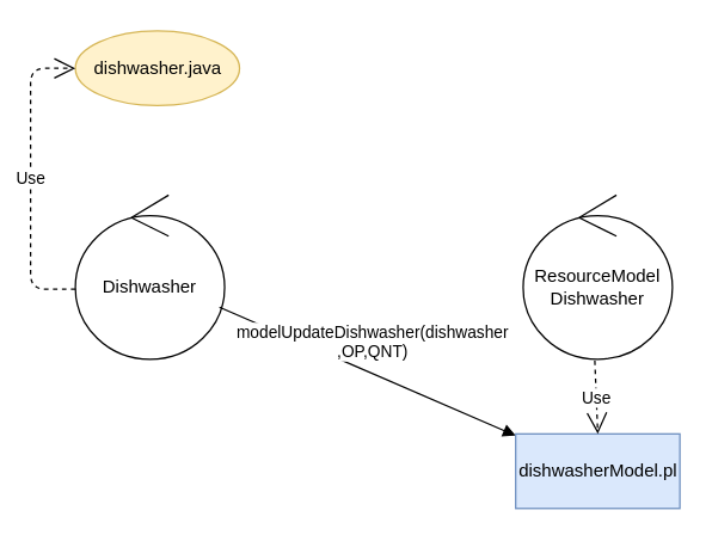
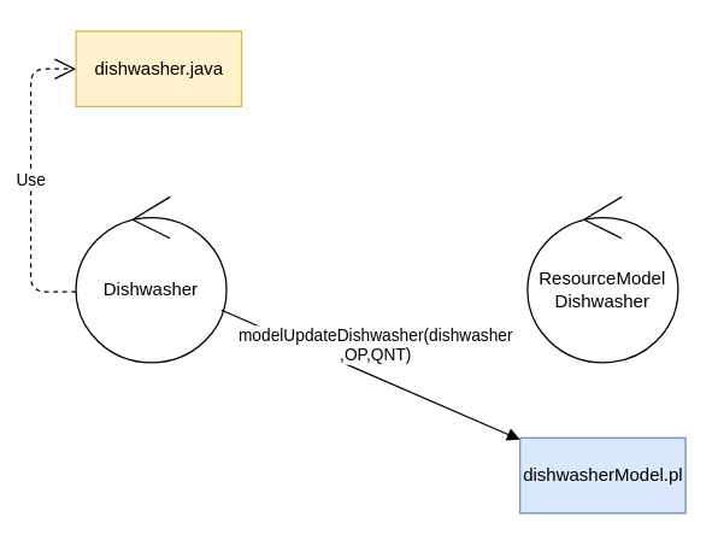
- <mxCell id="7" value="dishwasher.java" style="ellipse;html=1;fillColor=#fff2cc;strokeColor=#d6b656;" vertex="1" parent="1"><mxGeometry x="50" y="20" width="110" height="50" as="geometry" /></mxCell>
+ <mxCell id="7" value="dishwasher.java" style="html=1;fillColor=#fff2cc;strokeColor=#d6b656;" vertex="1" parent="1"><mxGeometry x="50" y="20" width="110" height="50" as="geometry" /></mxCell>
- <mxCell id="6" value="Use" style="endArrow=open;endSize=12;dashed=1;html=1;exitX=0.48;exitY=1.009;exitDx=0;exitDy=0;exitPerimeter=0;entryX=0.5;entryY=0;entryDx=0;entryDy=0;" parent="1" source="3" target="5" edge="1"><mxGeometry width="160" relative="1" as="geometry"><mxPoint x="409.383" y="410.212" as="sourcePoint" /><mxPoint x="415" y="340" as="targetPoint" /></mxGeometry></mxCell>
